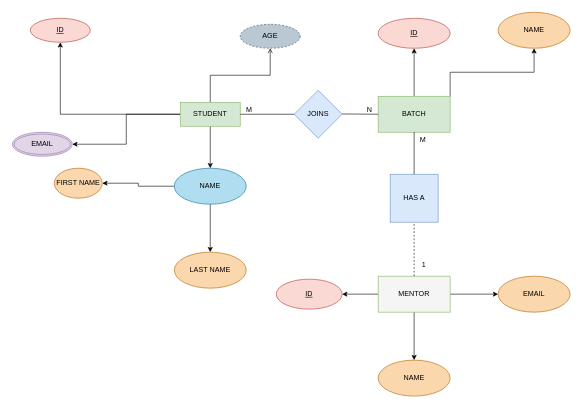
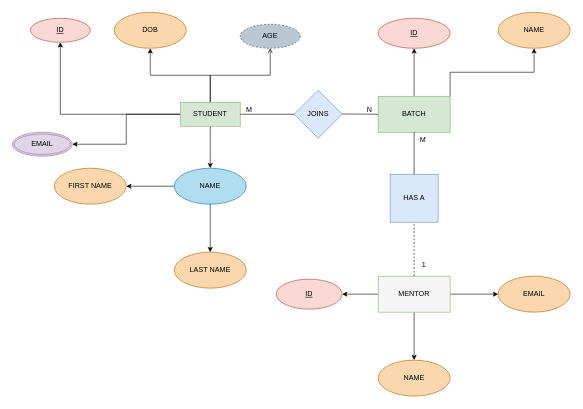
+ <mxCell id="14" value="DOB" style="ellipse;whiteSpace=wrap;html=1;fillColor=#fad7ac;strokeColor=#b46504;" parent="1" vertex="1"><mxGeometry x="190" y="20" width="120" height="60" as="geometry" /></mxCell>
+ <mxCell id="4" value="" style="edgeStyle=orthogonalEdgeStyle;rounded=0;orthogonalLoop=1;jettySize=auto;html=1;" parent="1" source="7" target="14" edge="1"><mxGeometry relative="1" as="geometry" /></mxCell>
- <mxCell id="13" value="FIRST NAME" style="ellipse;whiteSpace=wrap;html=1;fillColor=#fad7ac;strokeColor=#b46504;" parent="1" vertex="1"><mxGeometry x="90" y="280" width="80" height="50" as="geometry" /></mxCell>
+ <mxCell id="13" value="FIRST NAME" style="ellipse;whiteSpace=wrap;html=1;fillColor=#fad7ac;strokeColor=#b46504;" parent="1" vertex="1"><mxGeometry x="90" y="280" width="120" height="60" as="geometry" /></mxCell>
